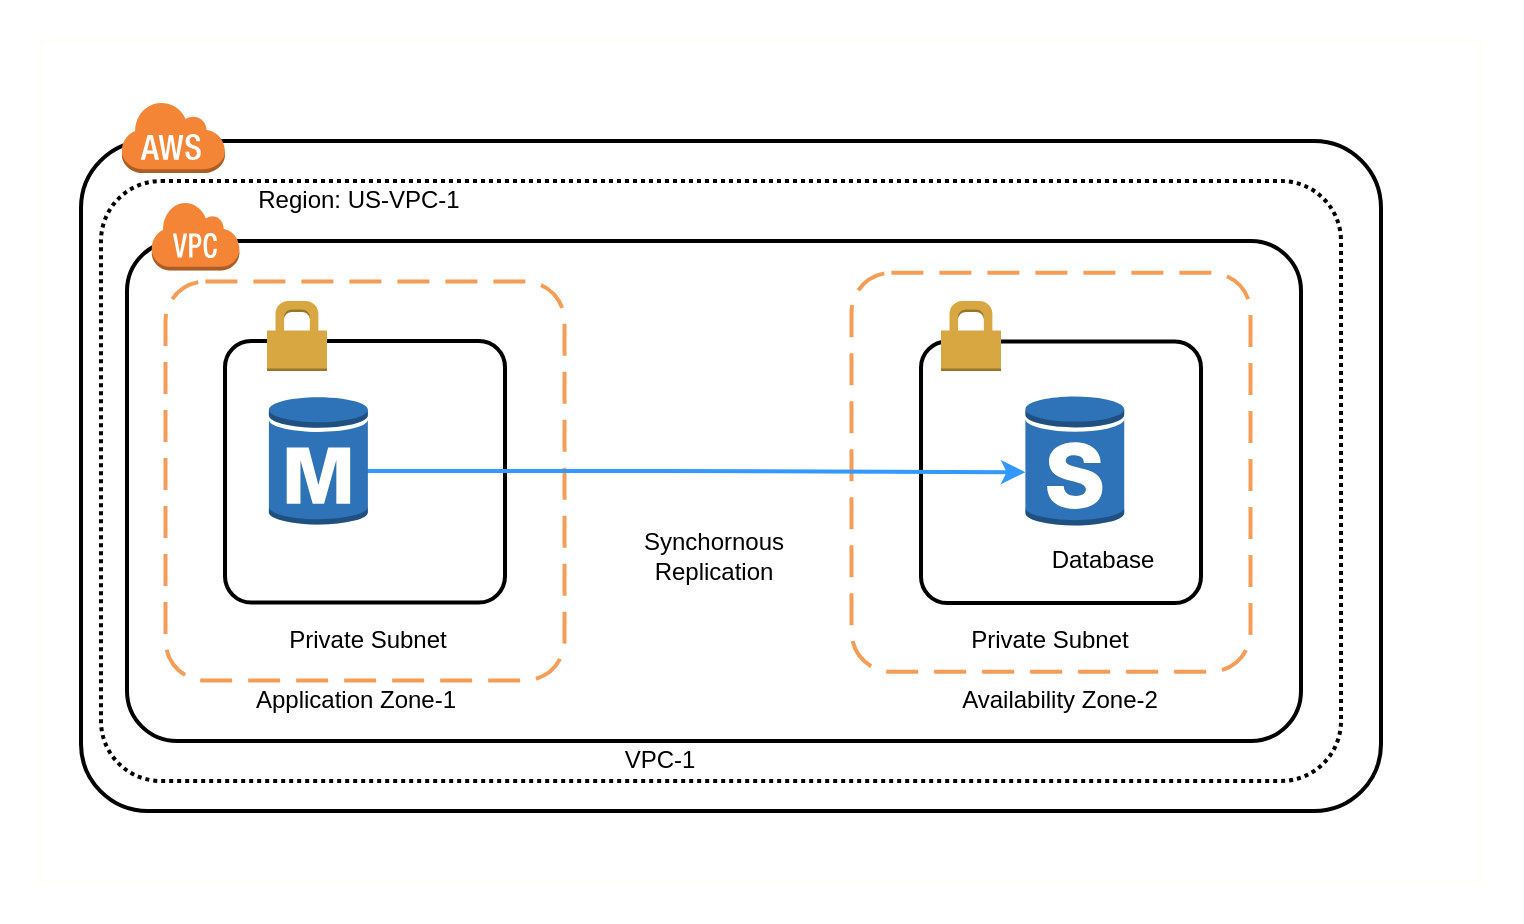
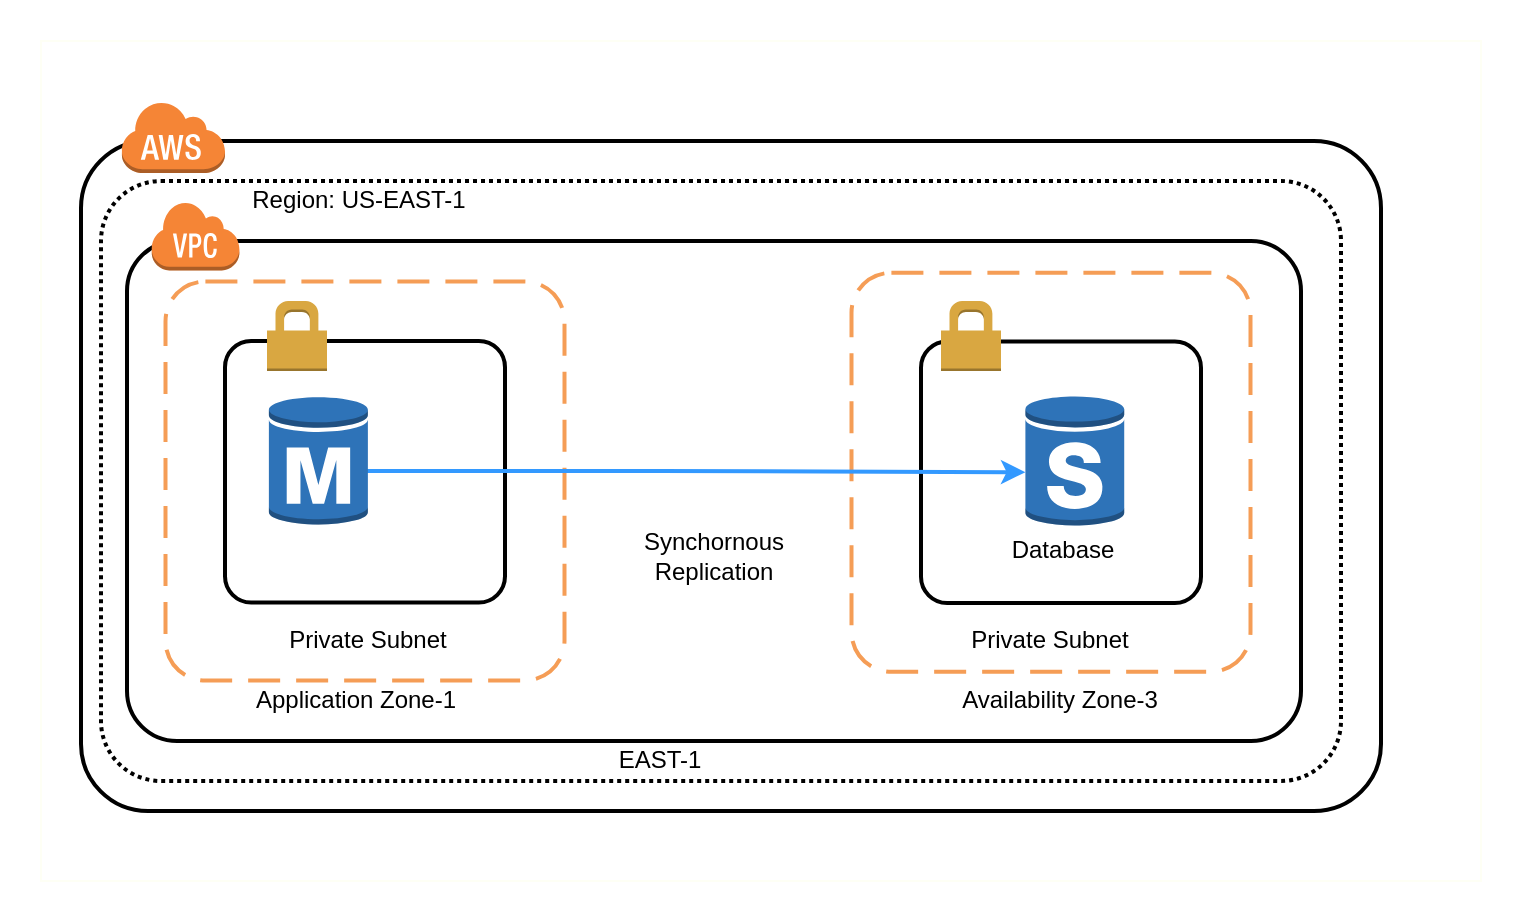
- <mxCell id="10" value="Region: US-VPC-1" style="text;html=1;strokeColor=none;fillColor=none;align=center;verticalAlign=middle;whiteSpace=wrap;rounded=0;" parent="1" vertex="1"><mxGeometry x="118.69" y="90" width="121.31" height="20" as="geometry" /></mxCell>
+ <mxCell id="10" value="Region: US-EAST-1" style="text;html=1;strokeColor=none;fillColor=none;align=center;verticalAlign=middle;whiteSpace=wrap;rounded=0;" parent="1" vertex="1"><mxGeometry x="118.69" y="90" width="121.31" height="20" as="geometry" /></mxCell>
- <mxCell id="16" value="Database" style="text;html=1;strokeColor=none;fillColor=none;align=center;verticalAlign=middle;whiteSpace=wrap;rounded=0;" parent="1" vertex="1"><mxGeometry x="532.202" y="272.027" width="39.048" height="16.136" as="geometry" /></mxCell>
+ <mxCell id="16" value="Database" style="text;html=1;strokeColor=none;fillColor=none;align=center;verticalAlign=middle;whiteSpace=wrap;rounded=0;" parent="1" vertex="1"><mxGeometry x="512.202" y="267.027" width="39.048" height="16.136" as="geometry" /></mxCell>
- <mxCell id="22" value="Availability Zone-2" style="text;html=1;strokeColor=none;fillColor=none;align=center;verticalAlign=middle;whiteSpace=wrap;rounded=0;" parent="1" vertex="1"><mxGeometry x="470" y="339.75" width="120" height="20" as="geometry" /></mxCell>
+ <mxCell id="22" value="Availability Zone-3" style="text;html=1;strokeColor=none;fillColor=none;align=center;verticalAlign=middle;whiteSpace=wrap;rounded=0;" parent="1" vertex="1"><mxGeometry x="470" y="339.75" width="120" height="20" as="geometry" /></mxCell>
- <mxCell id="11" value="VPC-1" style="text;html=1;strokeColor=none;fillColor=none;align=center;verticalAlign=middle;whiteSpace=wrap;rounded=0;" parent="1" vertex="1"><mxGeometry x="290" y="370" width="80" height="20" as="geometry" /></mxCell>
+ <mxCell id="11" value="EAST-1" style="text;html=1;strokeColor=none;fillColor=none;align=center;verticalAlign=middle;whiteSpace=wrap;rounded=0;" parent="1" vertex="1"><mxGeometry x="290" y="370" width="80" height="20" as="geometry" /></mxCell>
